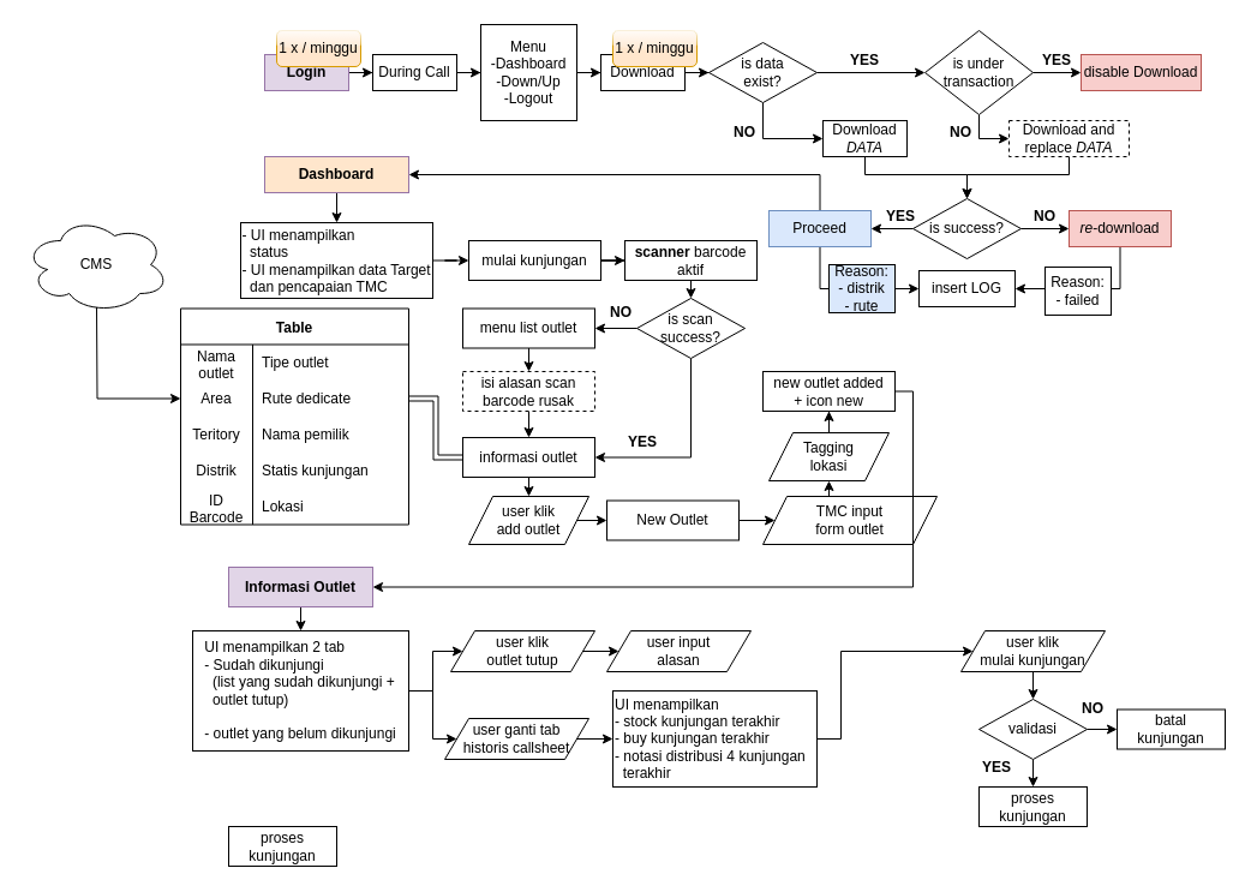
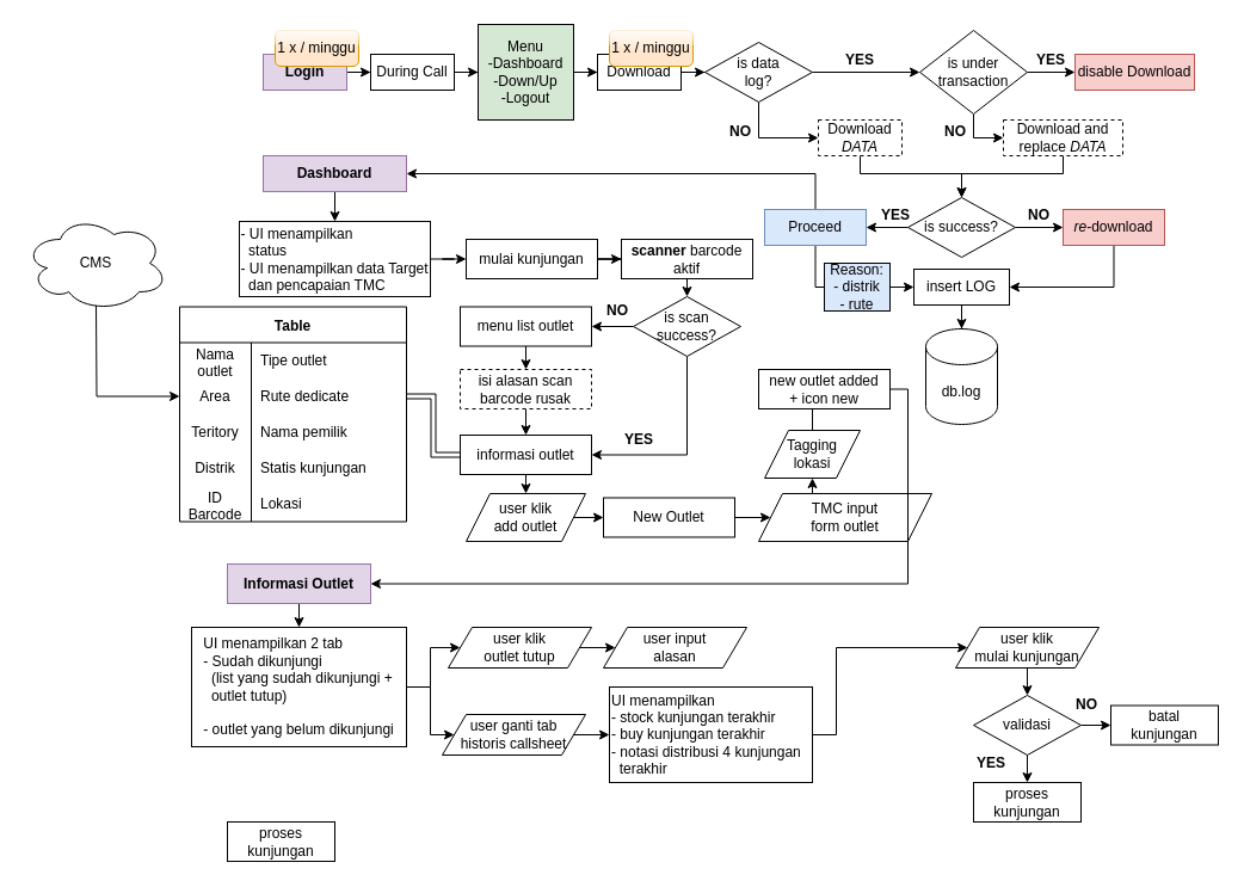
- <mxCell id="8" value="Menu&lt;br&gt;-Dashboard&lt;br&gt;-Down/Up&lt;br&gt;-Logout" style="whiteSpace=wrap;html=1;aspect=fixed;" parent="1" vertex="1"><mxGeometry x="400" y="20" width="80" height="80" as="geometry" /></mxCell>
+ <mxCell id="8" value="Menu&lt;br&gt;-Dashboard&lt;br&gt;-Down/Up&lt;br&gt;-Logout" style="whiteSpace=wrap;html=1;aspect=fixed;fillColor=#d5e8d4;" parent="1" vertex="1"><mxGeometry x="400" y="20" width="80" height="80" as="geometry" /></mxCell>
- <mxCell id="17" value="is data &lt;br&gt;exist?" style="rhombus;whiteSpace=wrap;html=1;rounded=0;glass=1;" parent="1" vertex="1"><mxGeometry x="590" y="35" width="90" height="50" as="geometry" /></mxCell>
+ <mxCell id="17" value="is data &lt;br&gt;log?" style="rhombus;whiteSpace=wrap;html=1;rounded=0;glass=1;" parent="1" vertex="1"><mxGeometry x="590" y="35" width="90" height="50" as="geometry" /></mxCell>
- <mxCell id="19" value="Download&lt;br&gt;&lt;i&gt;DATA&lt;/i&gt;" style="rounded=0;whiteSpace=wrap;html=1;" parent="1" vertex="1"><mxGeometry x="685" y="100" width="70" height="30" as="geometry" /></mxCell>
+ <mxCell id="19" value="Download&lt;br&gt;&lt;i&gt;DATA&lt;/i&gt;" style="rounded=0;whiteSpace=wrap;html=1;dashed=1;" parent="1" vertex="1"><mxGeometry x="685" y="100" width="70" height="30" as="geometry" /></mxCell>
- <mxCell id="45" value="Dashboard" style="rounded=0;whiteSpace=wrap;html=1;glass=0;fillColor=#ffe6cc;strokeColor=#9673a6;fontStyle=1;" vertex="1" parent="1"><mxGeometry x="220" y="130" width="120" height="30" as="geometry" /></mxCell>
+ <mxCell id="45" value="Dashboard" style="rounded=0;whiteSpace=wrap;html=1;glass=0;fillColor=#e1d5e7;strokeColor=#9673a6;fontStyle=1" vertex="1" parent="1"><mxGeometry x="220" y="130" width="120" height="30" as="geometry" /></mxCell>
- <mxCell id="43" value="Reason:&lt;br&gt;- failed" style="rounded=0;whiteSpace=wrap;html=1;glass=0;" vertex="1" parent="1"><mxGeometry x="870" y="222" width="55" height="40" as="geometry" /></mxCell>
+ <mxCell id="38" style="edgeStyle=orthogonalEdgeStyle;rounded=0;orthogonalLoop=1;jettySize=auto;html=1;entryX=0.5;entryY=0;entryDx=0;entryDy=0;entryPerimeter=0;" edge="1" parent="1" source="39" target="37"><mxGeometry relative="1" as="geometry" /></mxCell>
+ <mxCell id="37" value="db.log" style="shape=cylinder3;whiteSpace=wrap;html=1;boundedLbl=1;backgroundOutline=1;size=15;rounded=0;glass=0;" vertex="1" parent="1"><mxGeometry x="775" y="275" width="60" height="80" as="geometry" /></mxCell>
- <mxCell id="85" value="Tagging &lt;br&gt;lokasi" style="shape=parallelogram;perimeter=parallelogramPerimeter;whiteSpace=wrap;html=1;fixedSize=1;rounded=0;glass=0;" vertex="1" parent="1"><mxGeometry x="640" y="360" width="100" height="40" as="geometry" /></mxCell>
+ <mxCell id="85" value="Tagging &lt;br&gt;lokasi" style="shape=parallelogram;perimeter=parallelogramPerimeter;whiteSpace=wrap;html=1;fixedSize=1;rounded=0;glass=0;" vertex="1" parent="1"><mxGeometry x="640" y="360" width="80" height="40" as="geometry" /></mxCell>
